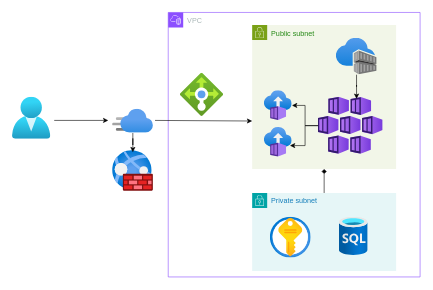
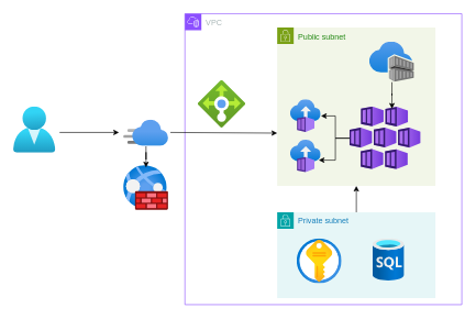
- <mxCell id="16" style="edgeStyle=orthogonalEdgeStyle;rounded=0;orthogonalLoop=1;jettySize=auto;html=1;exitX=0.5;exitY=0;exitDx=0;exitDy=0;entryX=0.5;entryY=1;entryDx=0;entryDy=0;endArrow=diamond;" parent="1" source="3" target="7" edge="1"><mxGeometry relative="1" as="geometry" /></mxCell>
+ <mxCell id="16" style="edgeStyle=orthogonalEdgeStyle;rounded=0;orthogonalLoop=1;jettySize=auto;html=1;exitX=0.5;exitY=0;exitDx=0;exitDy=0;entryX=0.5;entryY=1;entryDx=0;entryDy=0;" parent="1" source="3" target="7" edge="1"><mxGeometry relative="1" as="geometry" /></mxCell>
